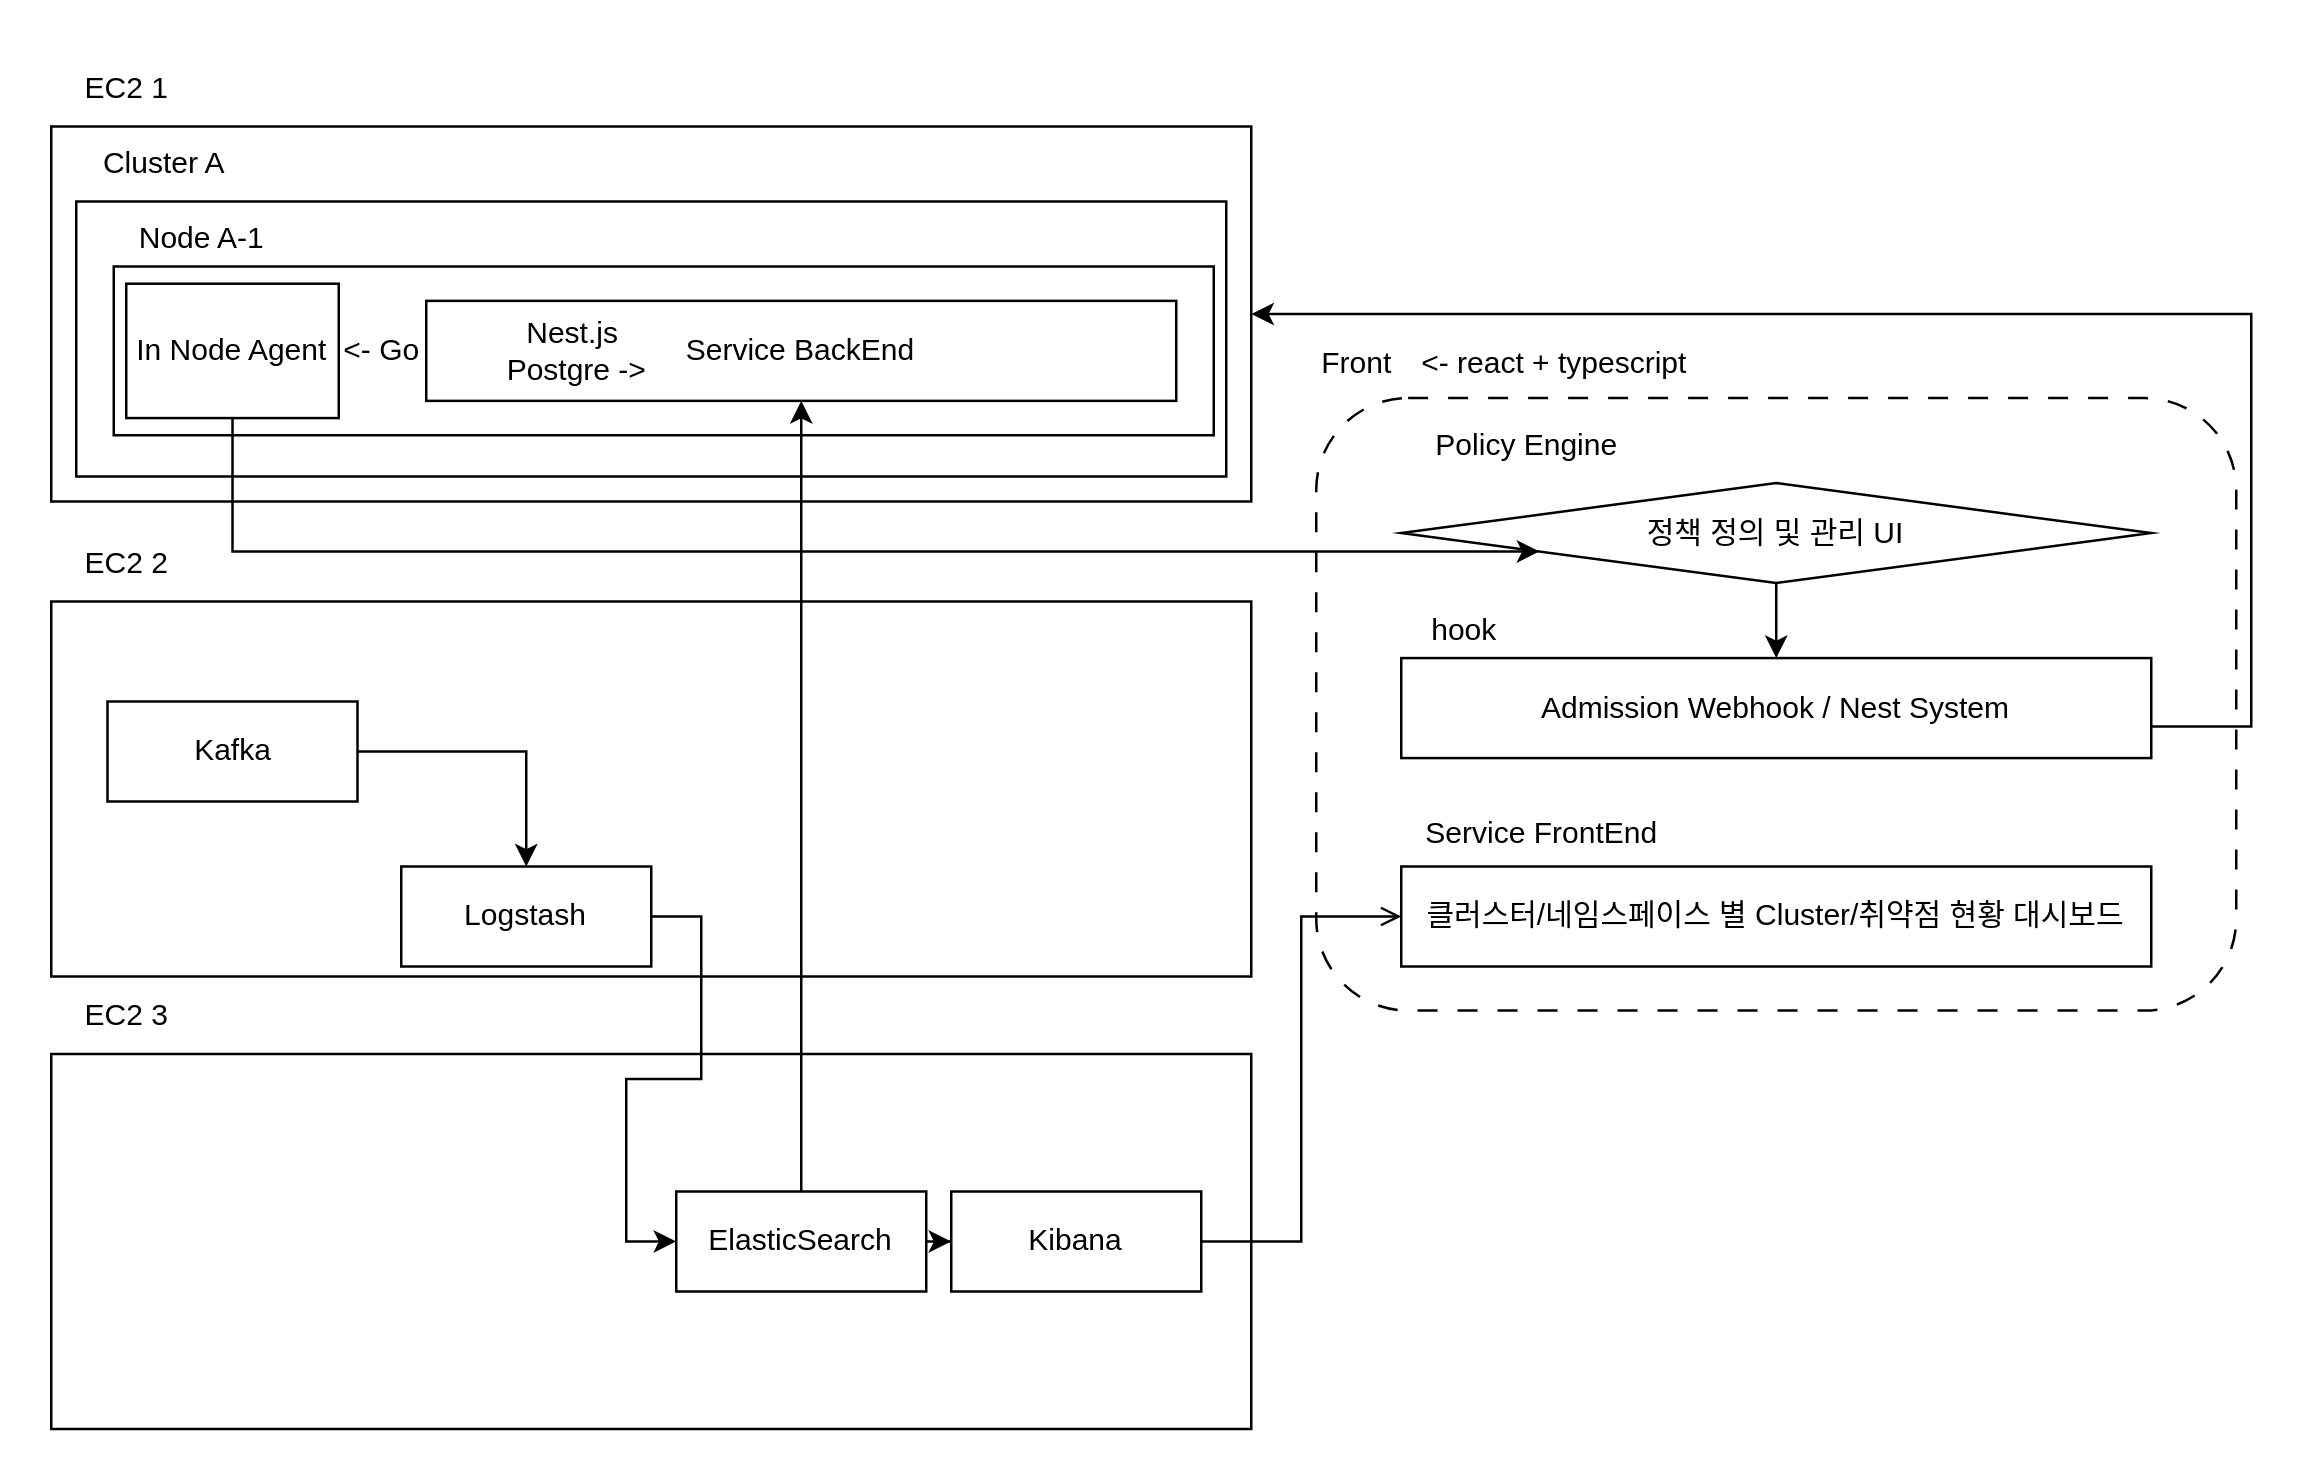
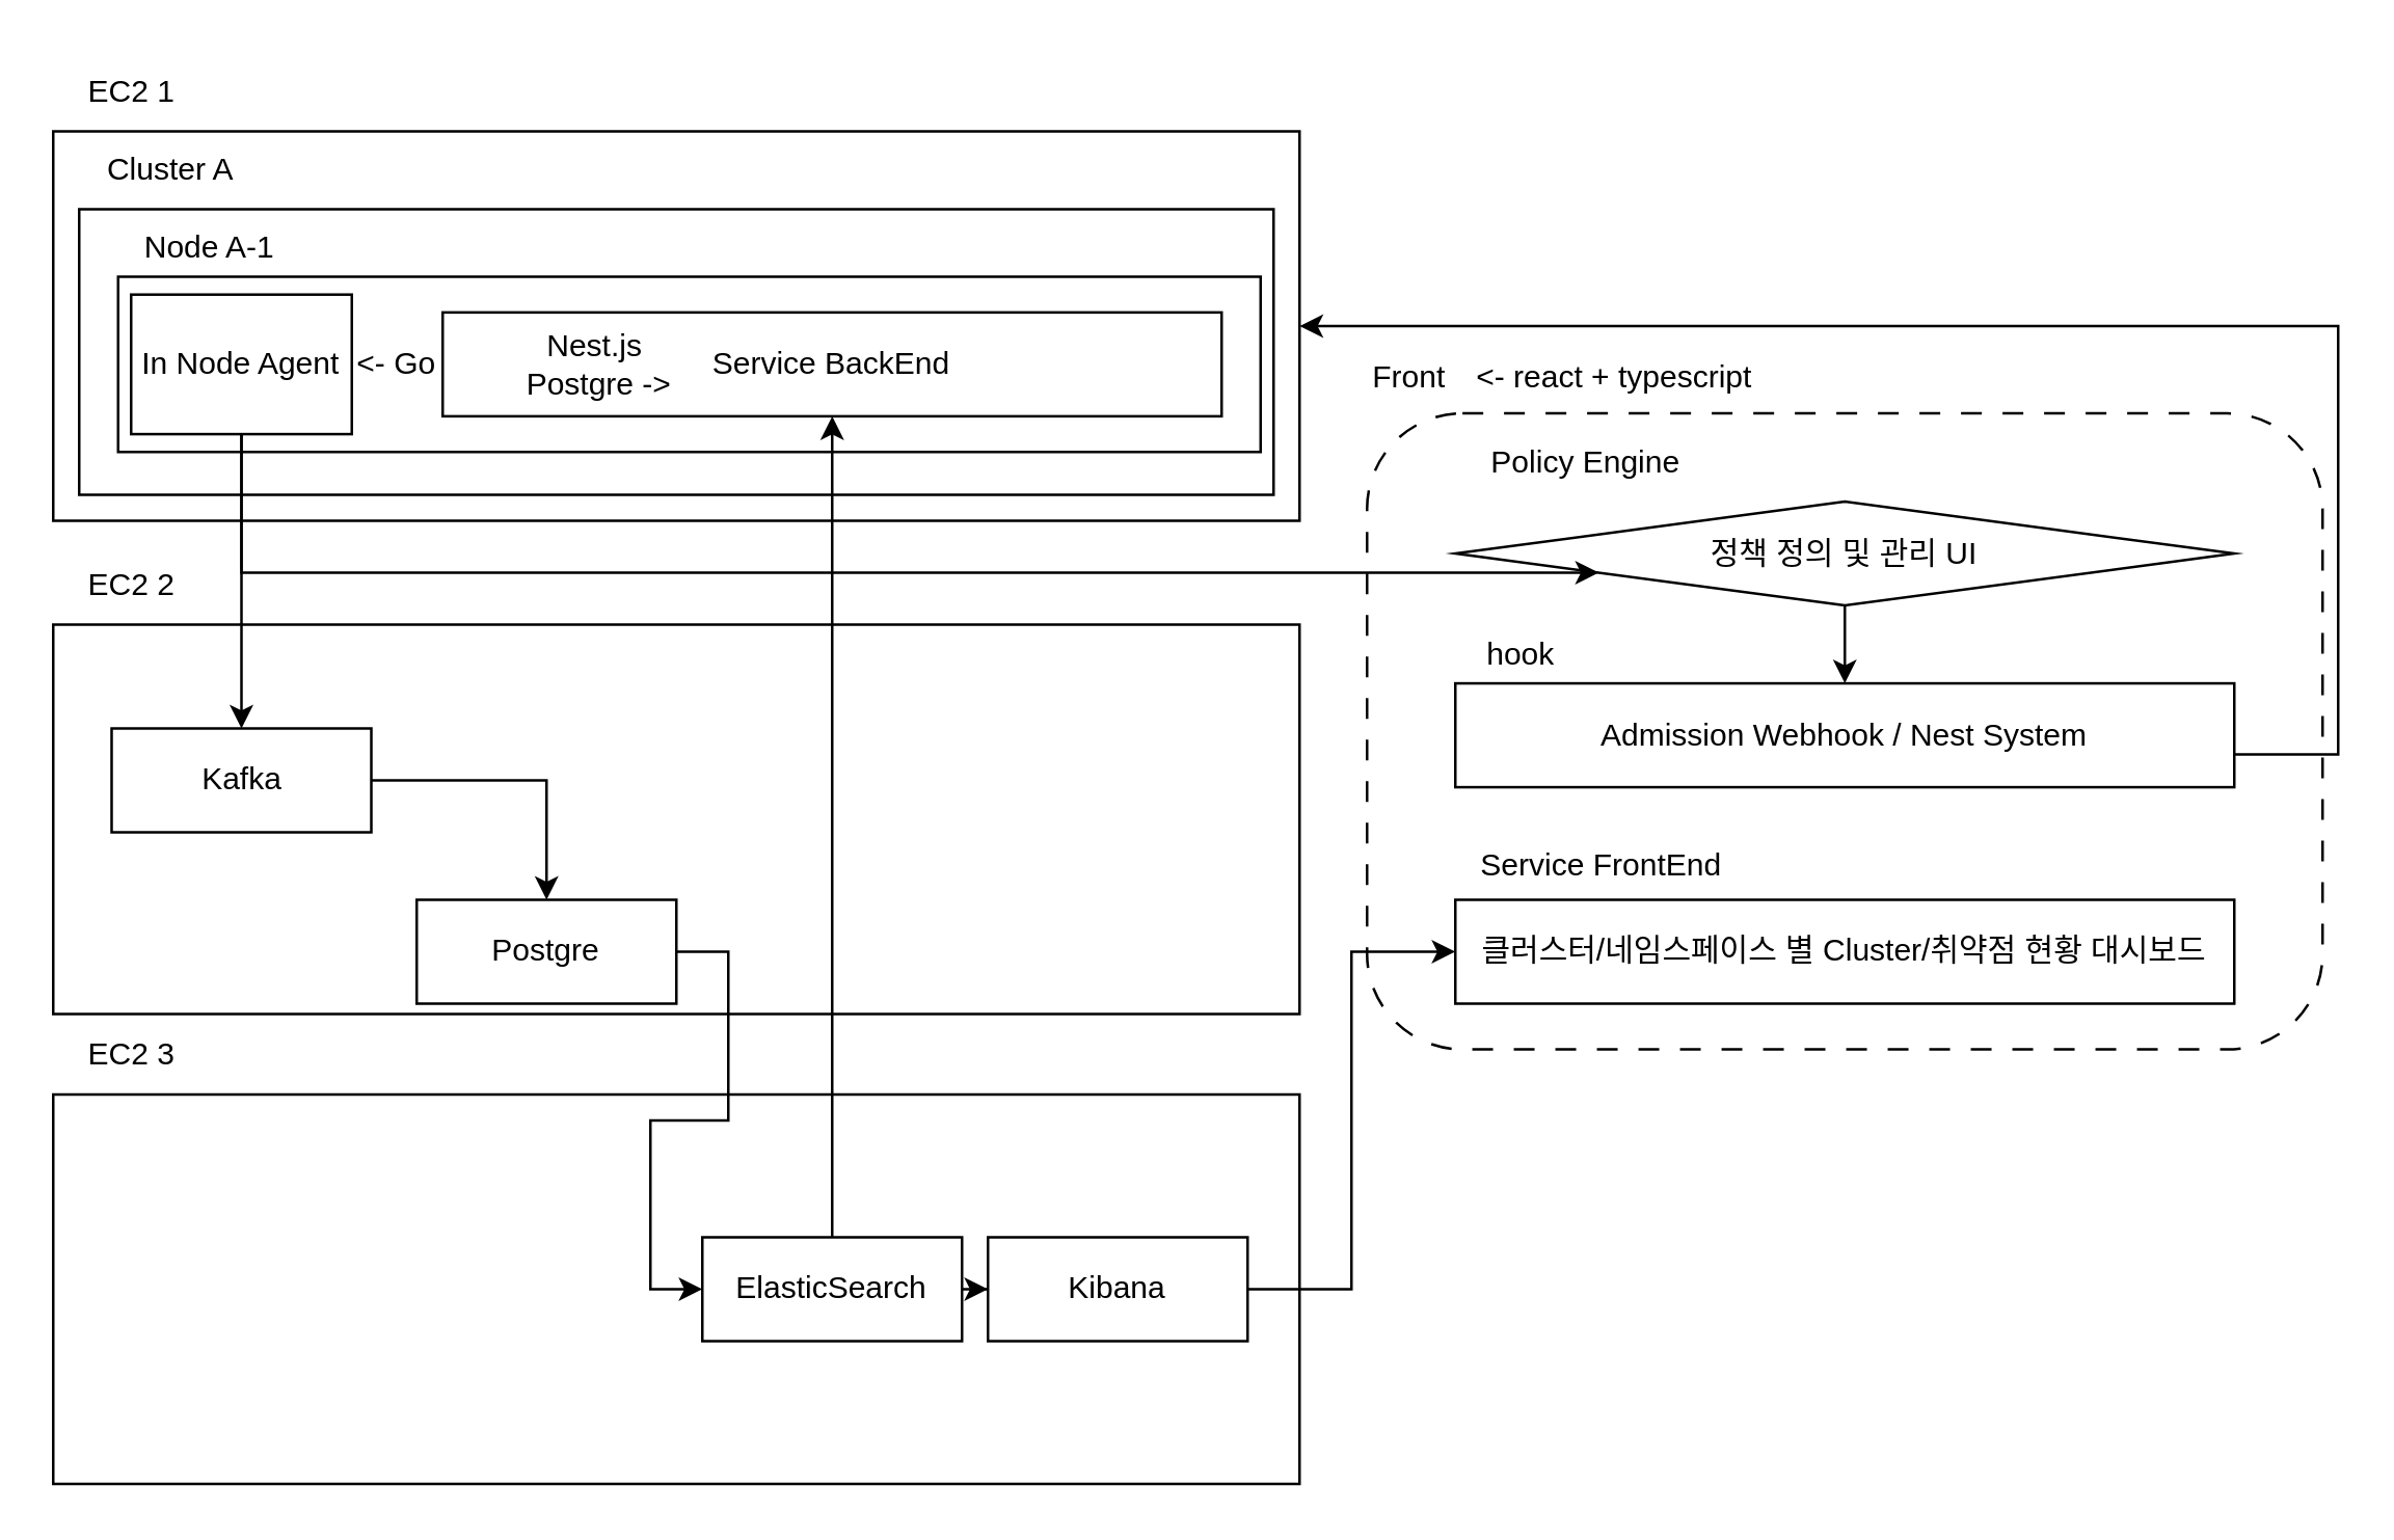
+ <mxCell id="33" style="edgeStyle=orthogonalEdgeStyle;rounded=0;orthogonalLoop=1;jettySize=auto;html=1;entryX=0.5;entryY=0;entryDx=0;entryDy=0;" parent="1" source="12" target="31" edge="1"><mxGeometry relative="1" as="geometry" /></mxCell>
- <mxCell id="32" value="Logstash" style="rounded=0;whiteSpace=wrap;html=1;" parent="27" vertex="1"><mxGeometry x="140" y="136" width="100" height="40" as="geometry" /></mxCell>
+ <mxCell id="32" value="Postgre" style="rounded=0;whiteSpace=wrap;html=1;" parent="27" vertex="1"><mxGeometry x="140" y="136" width="100" height="40" as="geometry" /></mxCell>
- <mxCell id="47" style="edgeStyle=orthogonalEdgeStyle;rounded=0;orthogonalLoop=1;jettySize=auto;html=1;entryX=0;entryY=0.5;entryDx=0;entryDy=0;endArrow=open;" parent="1" source="44" target="17" edge="1"><mxGeometry relative="1" as="geometry" /></mxCell>
+ <mxCell id="47" style="edgeStyle=orthogonalEdgeStyle;rounded=0;orthogonalLoop=1;jettySize=auto;html=1;entryX=0;entryY=0.5;entryDx=0;entryDy=0;" parent="1" source="44" target="17" edge="1"><mxGeometry relative="1" as="geometry" /></mxCell>
